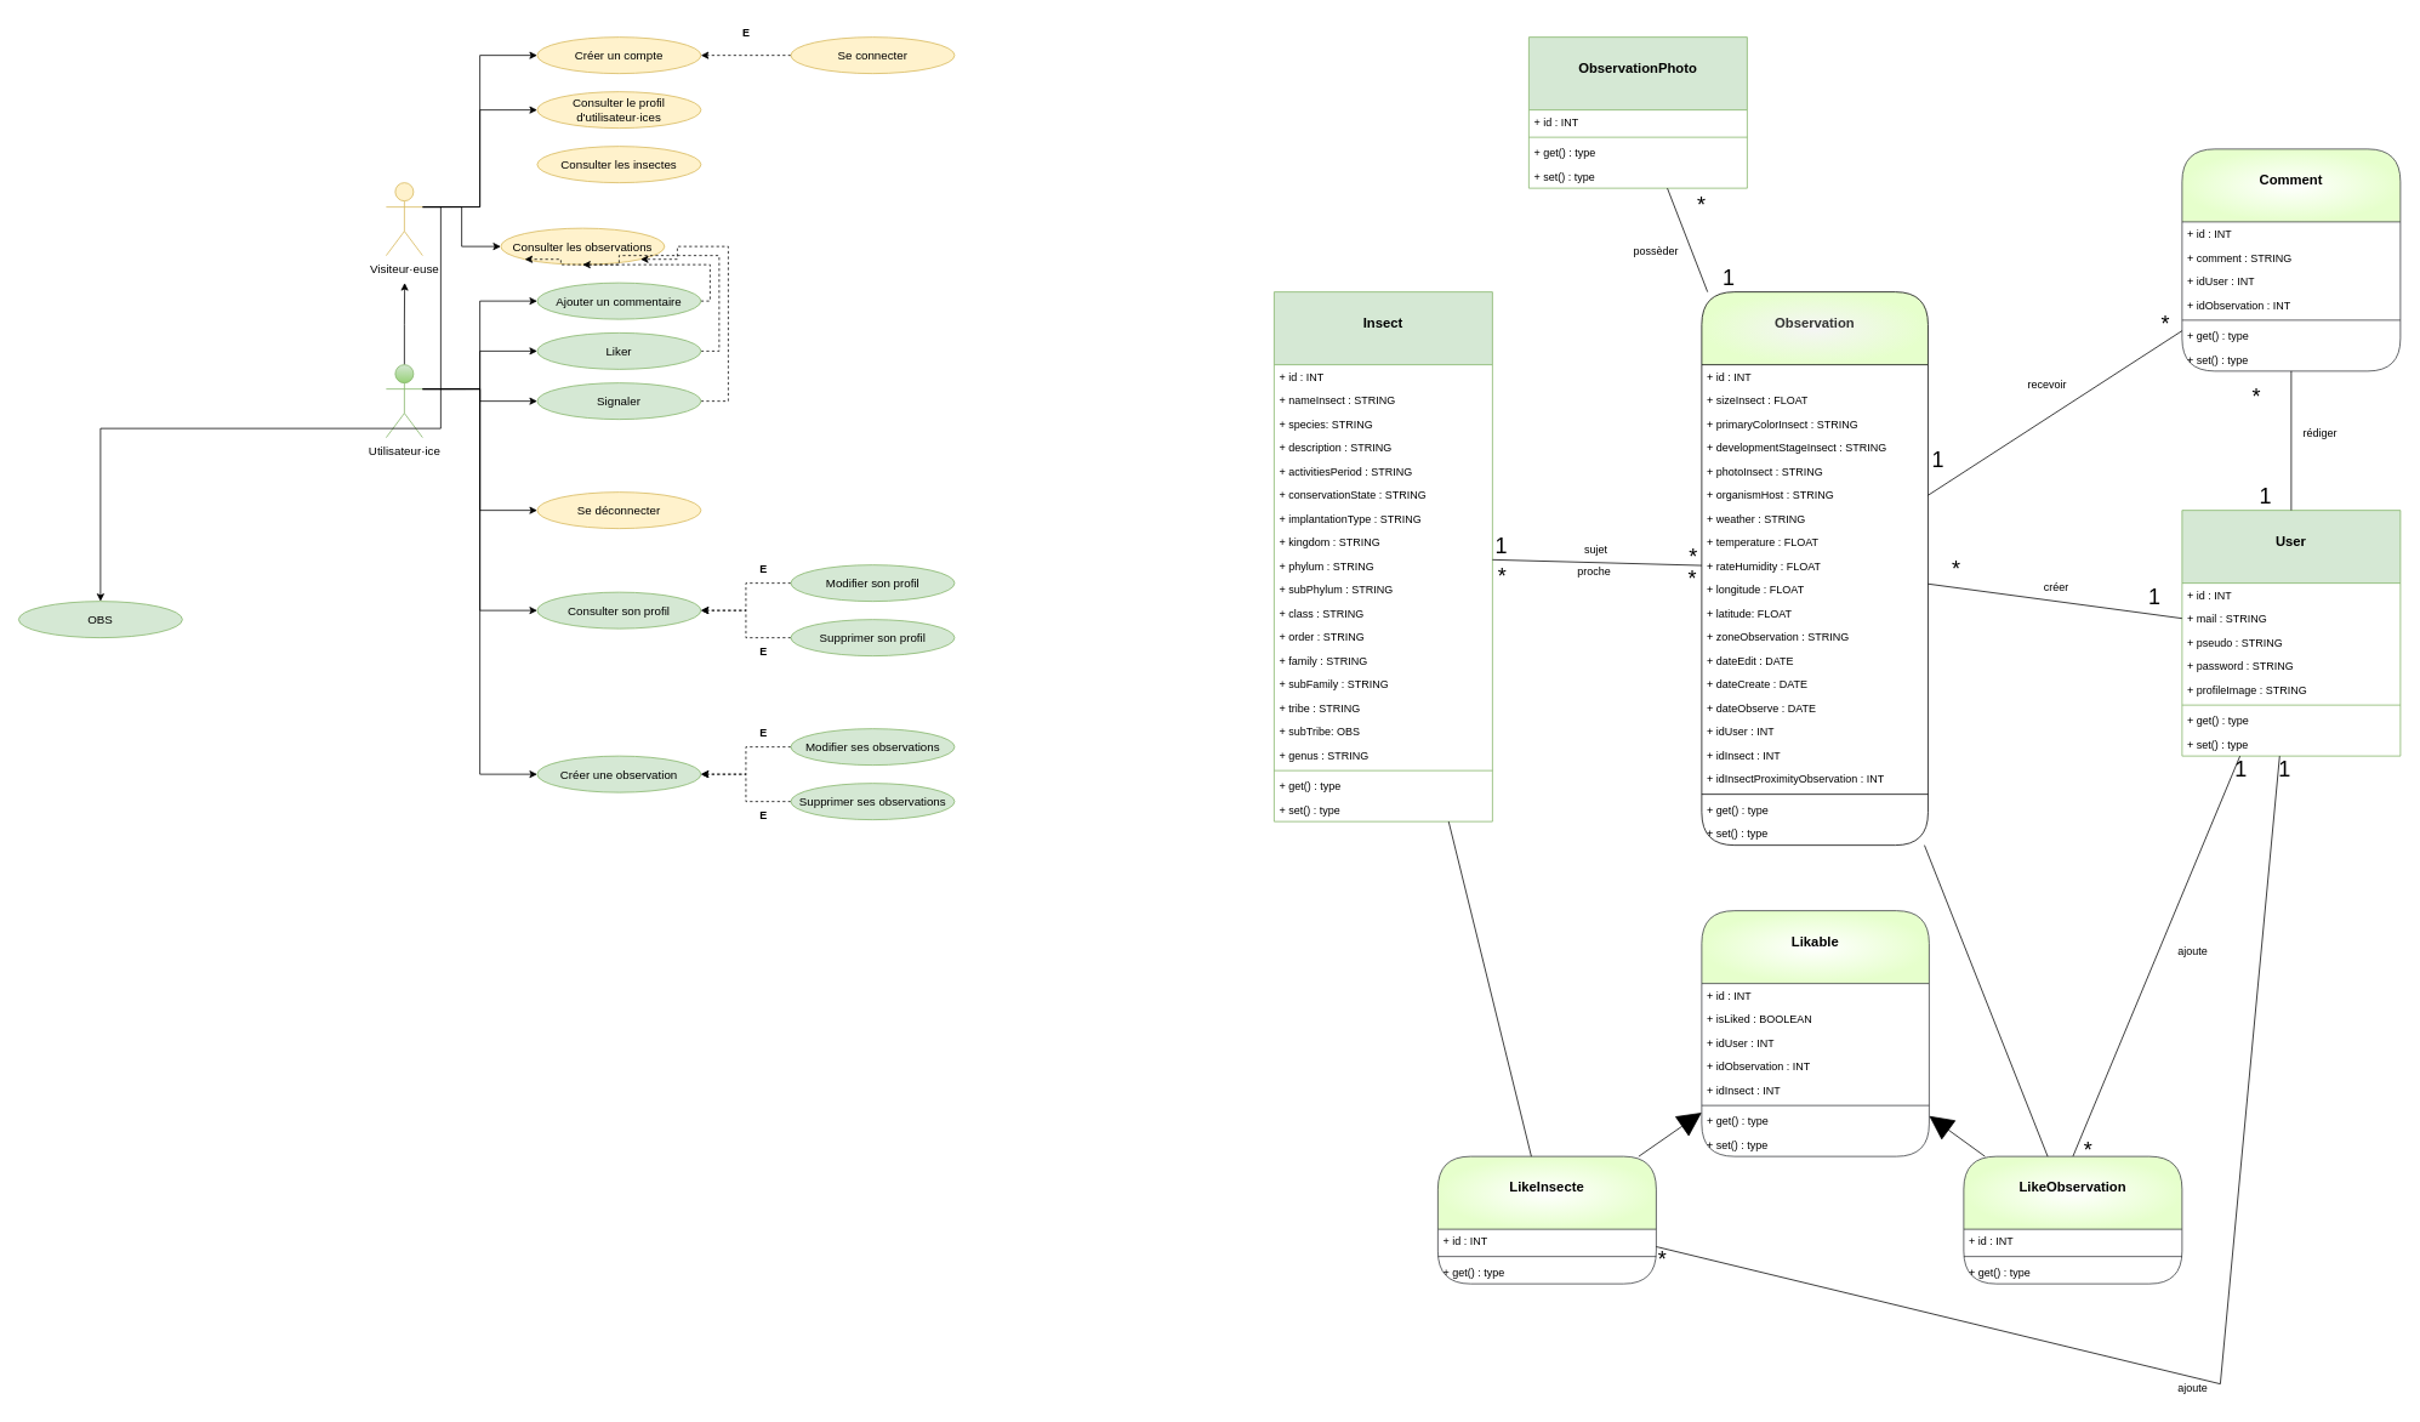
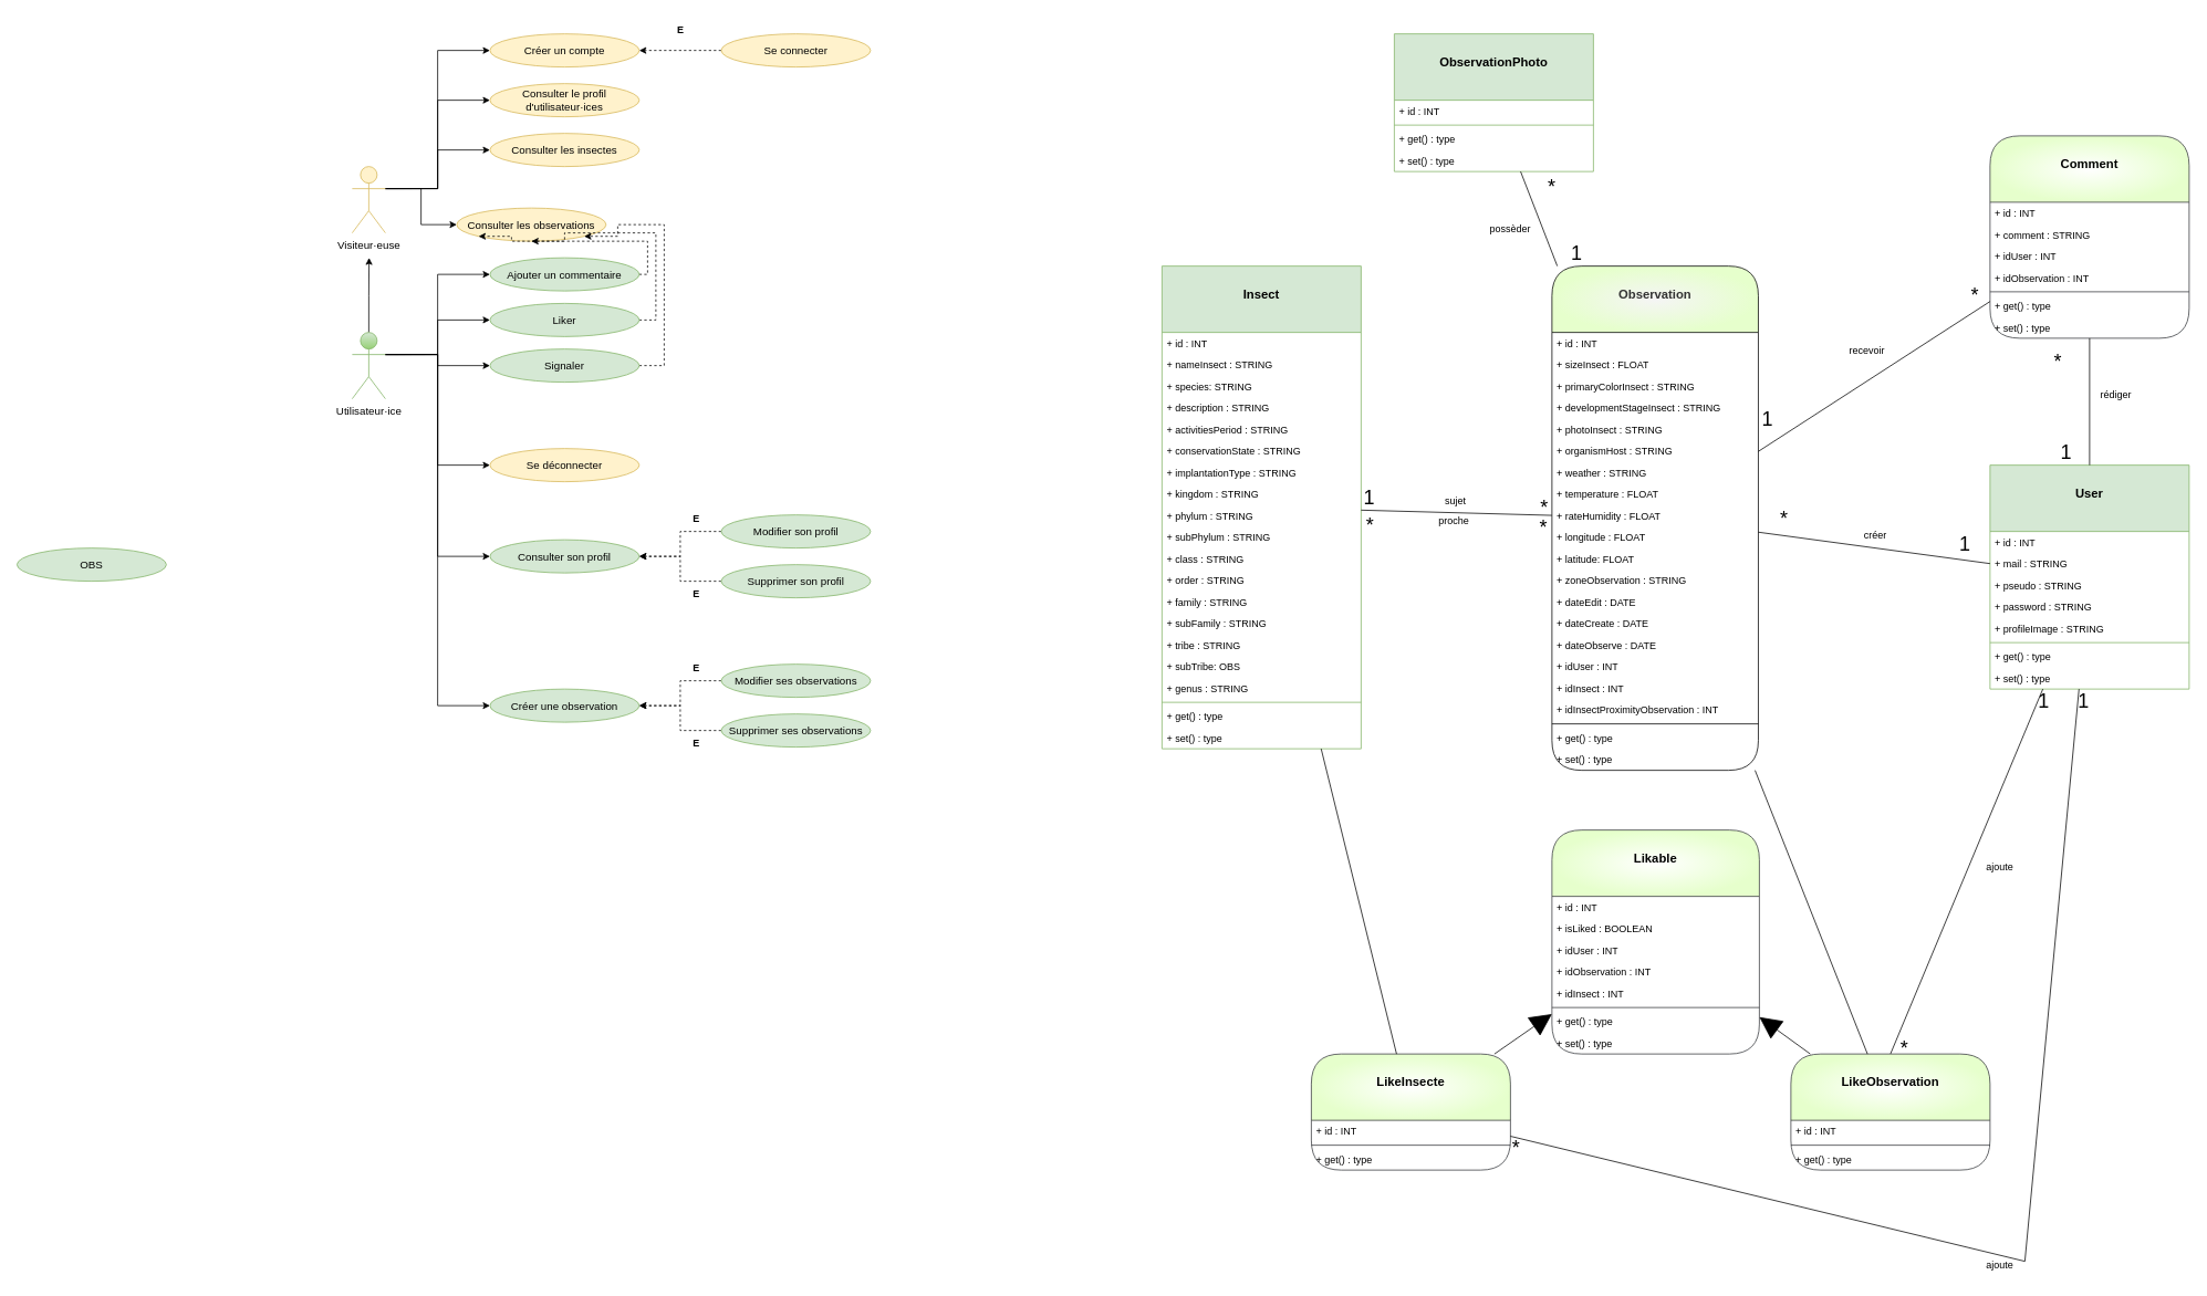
- <mxCell id="70" style="edgeStyle=orthogonalEdgeStyle;rounded=0;orthogonalLoop=1;jettySize=auto;html=1;exitX=1;exitY=0.333;exitDx=0;exitDy=0;exitPerimeter=0;" parent="1" source="73" target="89" edge="1"><mxGeometry relative="1" as="geometry" /></mxCell>
+ <mxCell id="70" style="edgeStyle=orthogonalEdgeStyle;rounded=0;orthogonalLoop=1;jettySize=auto;html=1;exitX=1;exitY=0.333;exitDx=0;exitDy=0;exitPerimeter=0;entryX=0;entryY=0.5;entryDx=0;entryDy=0;" parent="1" source="73" target="79" edge="1"><mxGeometry relative="1" as="geometry" /></mxCell>
